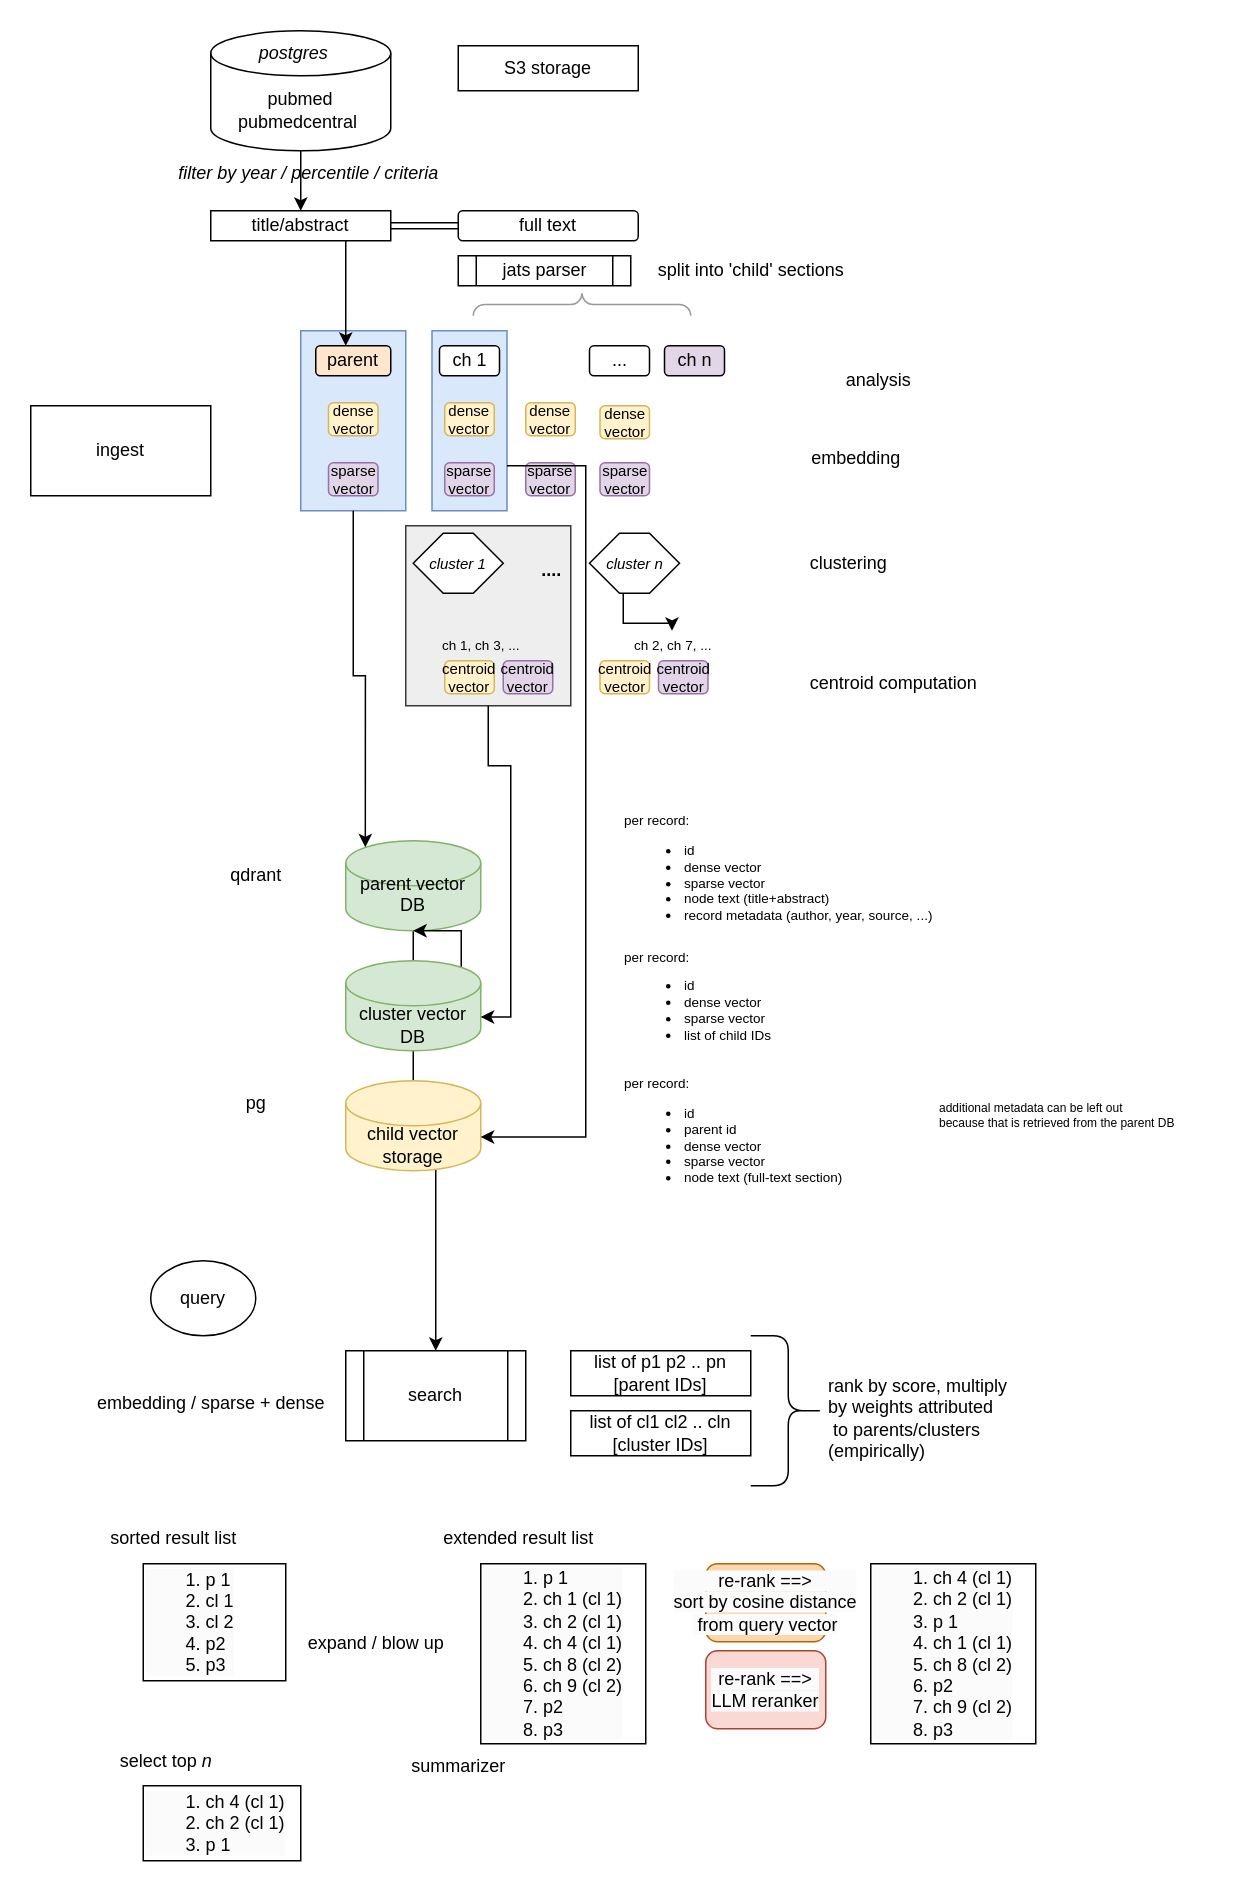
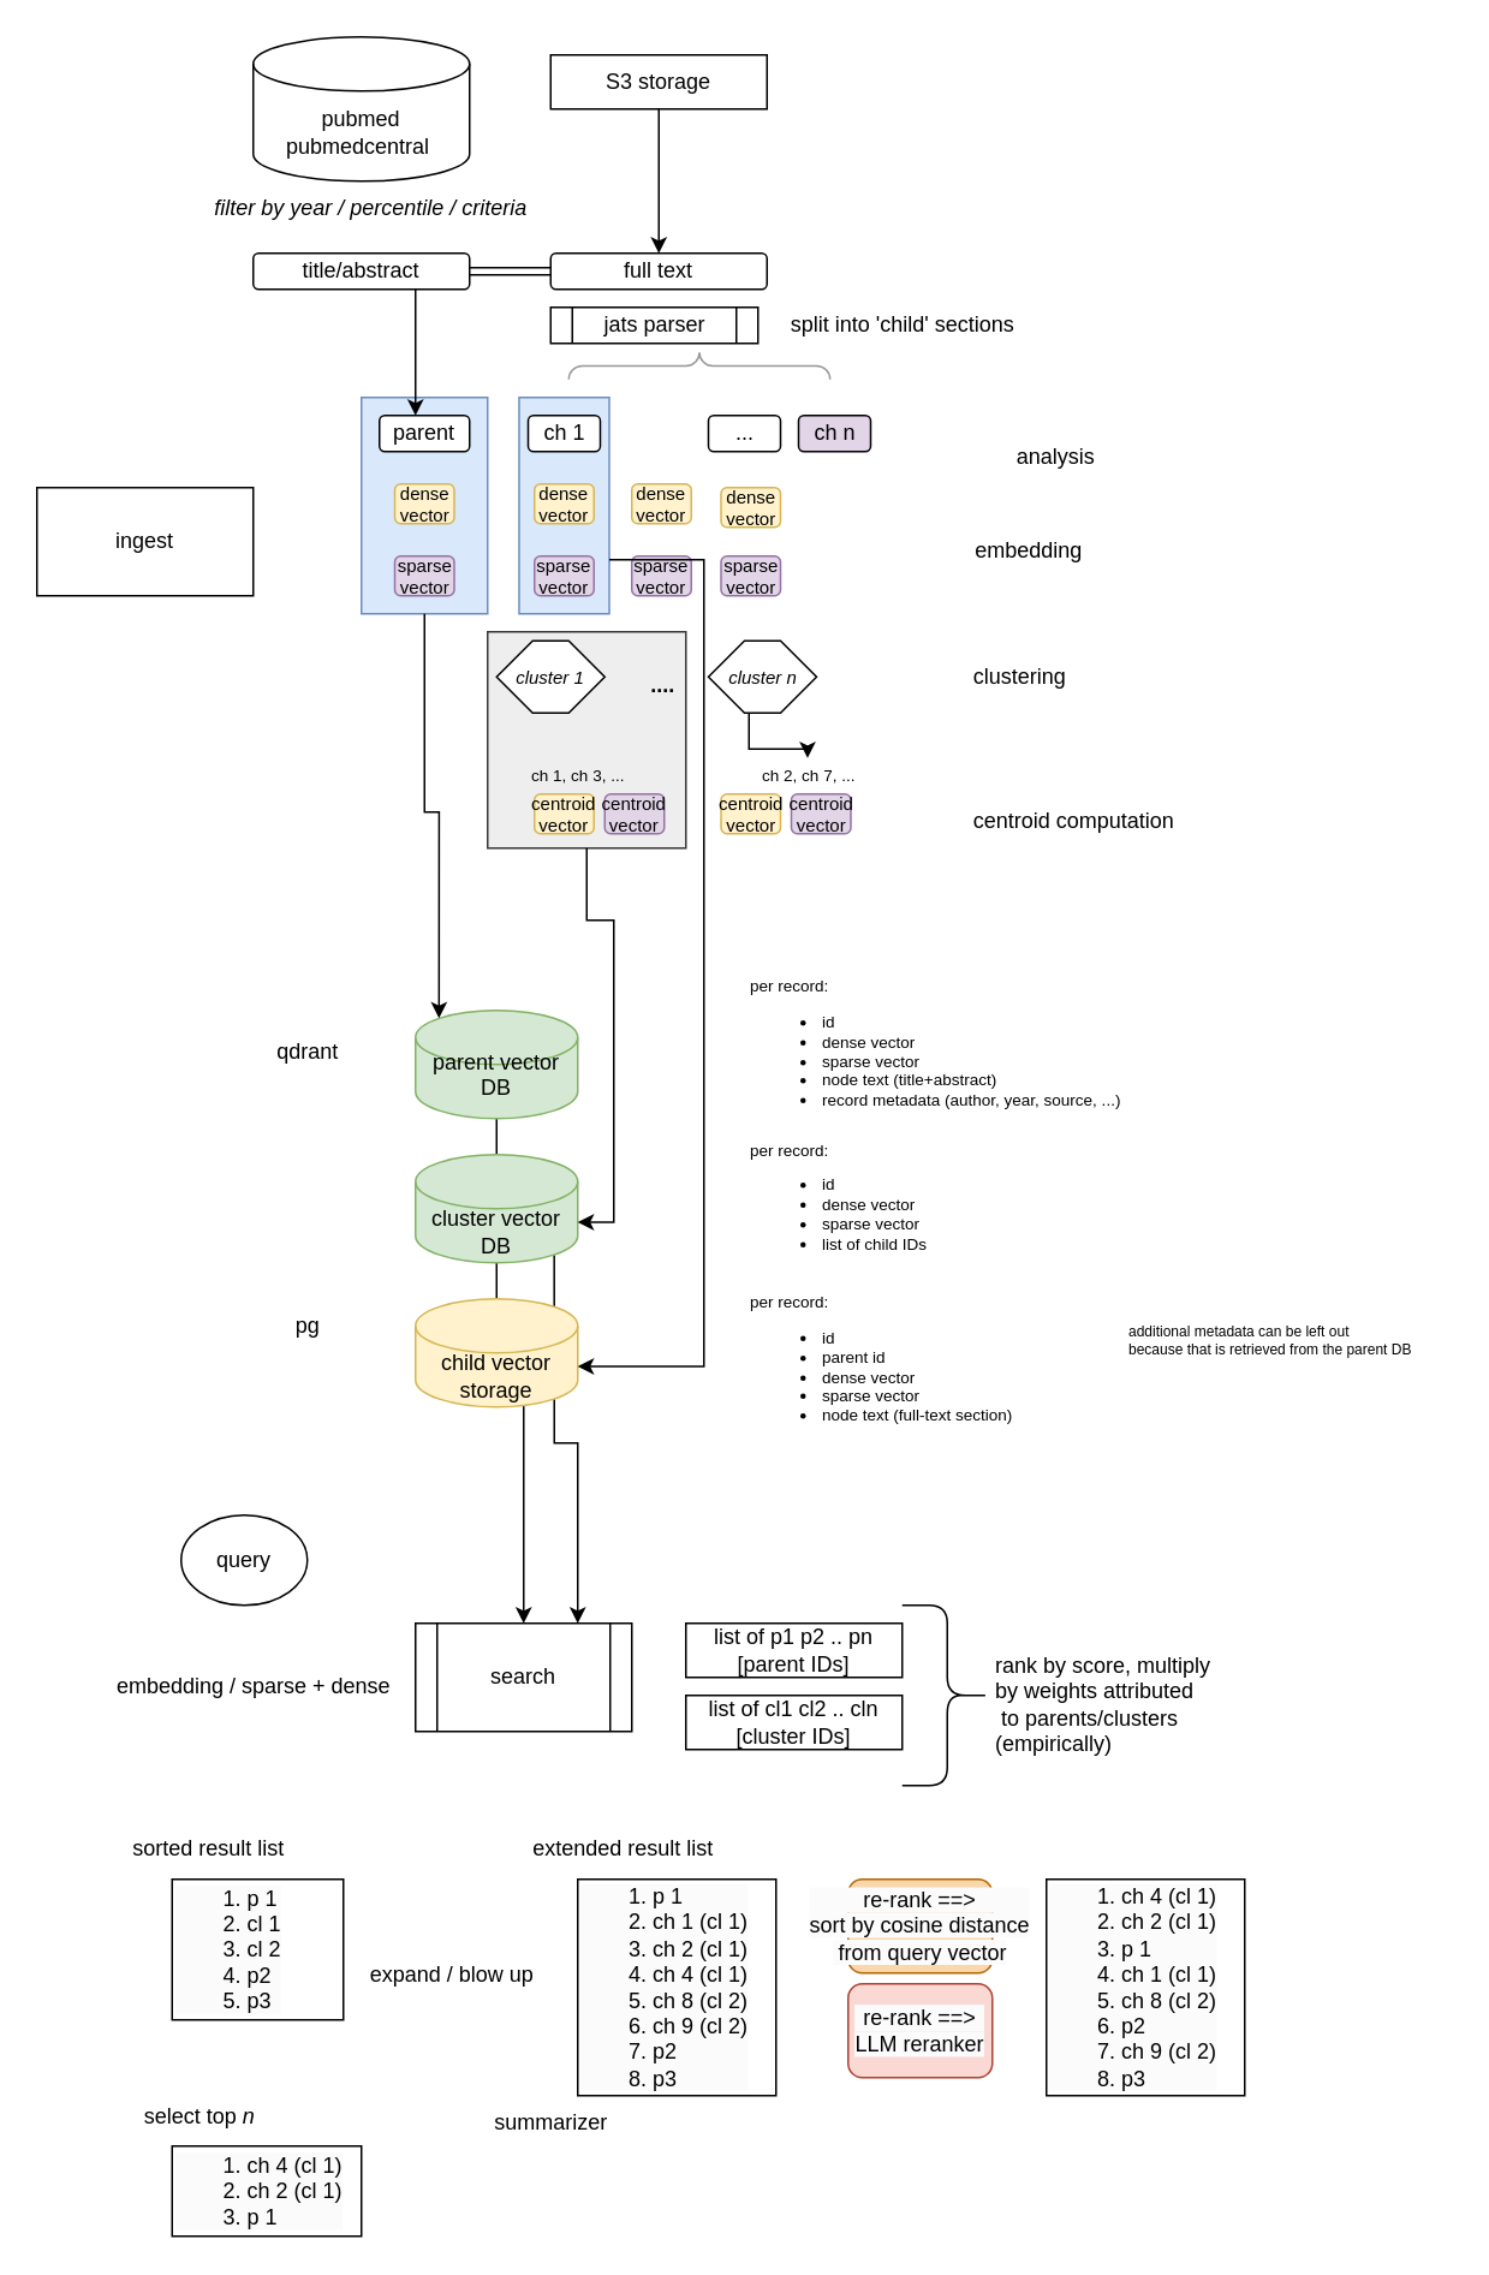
- <mxCell id="53" value="postgres" style="text;html=1;align=center;verticalAlign=middle;resizable=0;points=[];autosize=1;strokeColor=none;fillColor=none;fontStyle=2" vertex="1" parent="1"><mxGeometry x="160" y="20" width="70" height="30" as="geometry" /></mxCell>
+ <mxCell id="51" style="edgeStyle=orthogonalEdgeStyle;rounded=0;orthogonalLoop=1;jettySize=auto;html=1;exitX=0.5;exitY=1;exitDx=0;exitDy=0;entryX=0.5;entryY=0;entryDx=0;entryDy=0;" edge="1" parent="1" source="52" target="16"><mxGeometry relative="1" as="geometry" /></mxCell>
- <mxCell id="48" style="edgeStyle=orthogonalEdgeStyle;rounded=0;orthogonalLoop=1;jettySize=auto;html=1;exitX=0.5;exitY=1;exitDx=0;exitDy=0;exitPerimeter=0;" edge="1" parent="1" source="49" target="15"><mxGeometry relative="1" as="geometry" /></mxCell>
- <mxCell id="15" value="title/abstract" style="whiteSpace=wrap;html=1;rounded=0;" parent="1" vertex="1"><mxGeometry x="140" y="140" width="120" height="20" as="geometry" /></mxCell>
+ <mxCell id="15" value="title/abstract" style="rounded=1;whiteSpace=wrap;html=1;" parent="1" vertex="1"><mxGeometry x="140" y="140" width="120" height="20" as="geometry" /></mxCell>
- <mxCell id="50" value="parent" style="rounded=1;whiteSpace=wrap;html=1;fillColor=#ffe6cc;" vertex="1" parent="1"><mxGeometry x="210" y="230" width="50" height="20" as="geometry" /></mxCell>
+ <mxCell id="50" value="parent" style="rounded=1;whiteSpace=wrap;html=1;" vertex="1" parent="1"><mxGeometry x="210" y="230" width="50" height="20" as="geometry" /></mxCell>
- <mxCell id="8" style="edgeStyle=orthogonalEdgeStyle;rounded=0;orthogonalLoop=1;jettySize=auto;html=1;exitX=0.855;exitY=1;exitDx=0;exitDy=-4.35;exitPerimeter=0;" parent="1" source="9" target="7" edge="1"><mxGeometry relative="1" as="geometry" /></mxCell>
+ <mxCell id="8" style="edgeStyle=orthogonalEdgeStyle;rounded=0;orthogonalLoop=1;jettySize=auto;html=1;exitX=0.855;exitY=1;exitDx=0;exitDy=-4.35;exitPerimeter=0;entryX=0.75;entryY=0;entryDx=0;entryDy=0;" parent="1" source="9" target="31" edge="1"><mxGeometry relative="1" as="geometry" /></mxCell>
